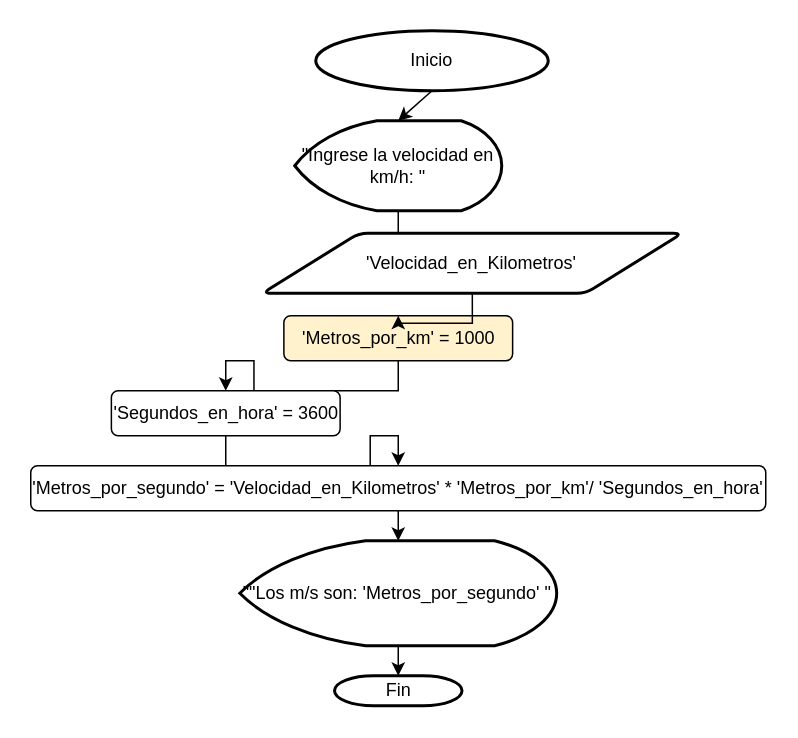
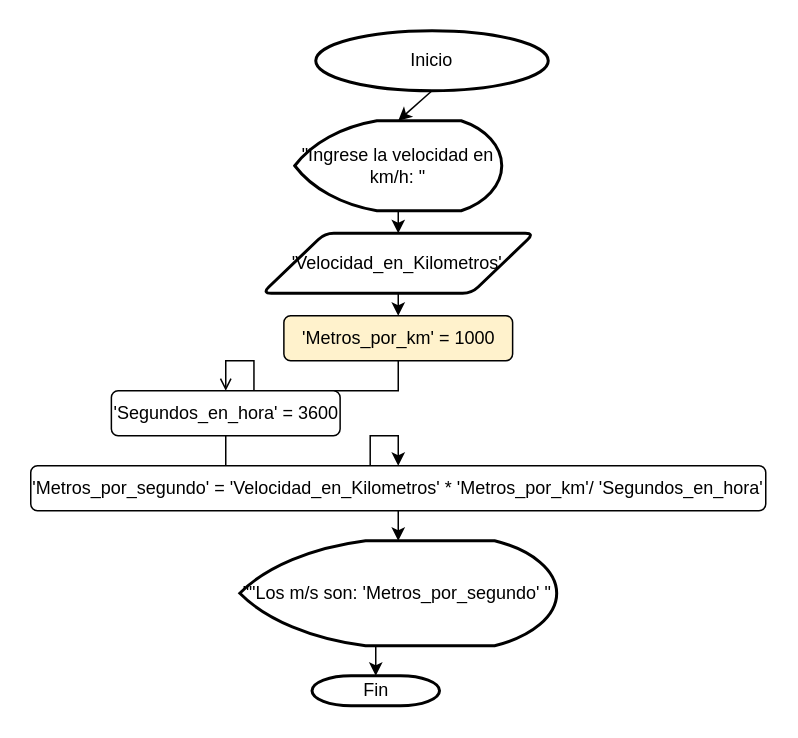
- <mxCell id="16" value="'Velocidad_en_Kilometros'" style="shape=parallelogram;html=1;strokeWidth=2;perimeter=parallelogramPerimeter;whiteSpace=wrap;rounded=1;arcSize=12;size=0.23;" vertex="1" parent="1"><mxGeometry x="174.38" y="155" width="280" height="40" as="geometry" /></mxCell>
+ <mxCell id="16" value="'Velocidad_en_Kilometros'" style="shape=parallelogram;html=1;strokeWidth=2;perimeter=parallelogramPerimeter;whiteSpace=wrap;rounded=1;arcSize=12;size=0.23;" vertex="1" parent="1"><mxGeometry x="174.38" y="155" width="181.25" height="40" as="geometry" /></mxCell>
- <mxCell id="6" style="edgeStyle=orthogonalEdgeStyle;rounded=0;orthogonalLoop=1;jettySize=auto;html=1;exitX=0.5;exitY=1;exitDx=0;exitDy=0;entryX=0.5;entryY=0;entryDx=0;entryDy=0;" parent="1" source="7" target="9" edge="1"><mxGeometry relative="1" as="geometry" /></mxCell>
+ <mxCell id="6" style="edgeStyle=orthogonalEdgeStyle;rounded=0;orthogonalLoop=1;jettySize=auto;html=1;exitX=0.5;exitY=1;exitDx=0;exitDy=0;entryX=0.5;entryY=0;entryDx=0;entryDy=0;endArrow=open;" parent="1" source="7" target="9" edge="1"><mxGeometry relative="1" as="geometry" /></mxCell>
- <mxCell id="13" value="Fin" style="strokeWidth=2;html=1;shape=mxgraph.flowchart.terminator;whiteSpace=wrap;" parent="1" vertex="1"><mxGeometry x="222.51" y="450" width="85" height="20" as="geometry" /></mxCell>
+ <mxCell id="13" value="Fin" style="strokeWidth=2;html=1;shape=mxgraph.flowchart.terminator;whiteSpace=wrap;" parent="1" vertex="1"><mxGeometry x="207.51" y="450" width="85" height="20" as="geometry" /></mxCell>
